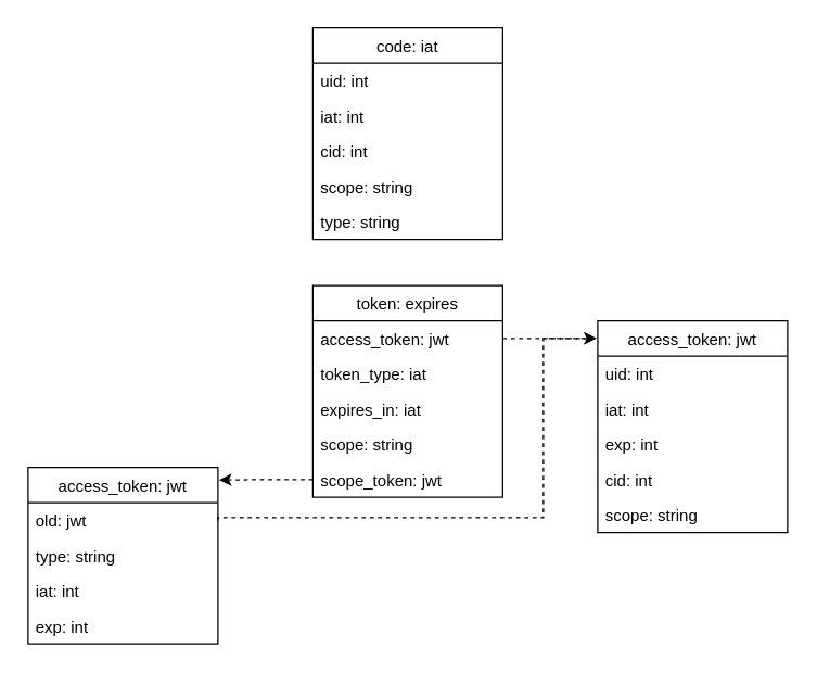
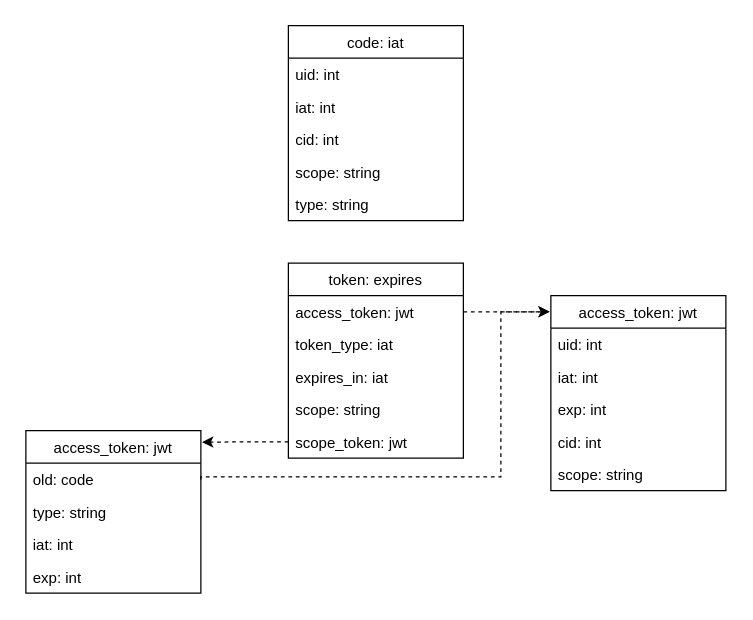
- <mxCell id="22" value="old: jwt" style="text;strokeColor=none;fillColor=none;align=left;verticalAlign=top;spacingLeft=4;spacingRight=4;overflow=hidden;rotatable=0;points=[[0,0.5],[1,0.5]];portConstraint=eastwest;" vertex="1" parent="21"><mxGeometry y="26" width="140" height="26" as="geometry" /></mxCell>
+ <mxCell id="22" value="old: code" style="text;strokeColor=none;fillColor=none;align=left;verticalAlign=top;spacingLeft=4;spacingRight=4;overflow=hidden;rotatable=0;points=[[0,0.5],[1,0.5]];portConstraint=eastwest;" vertex="1" parent="21"><mxGeometry y="26" width="140" height="26" as="geometry" /></mxCell>
